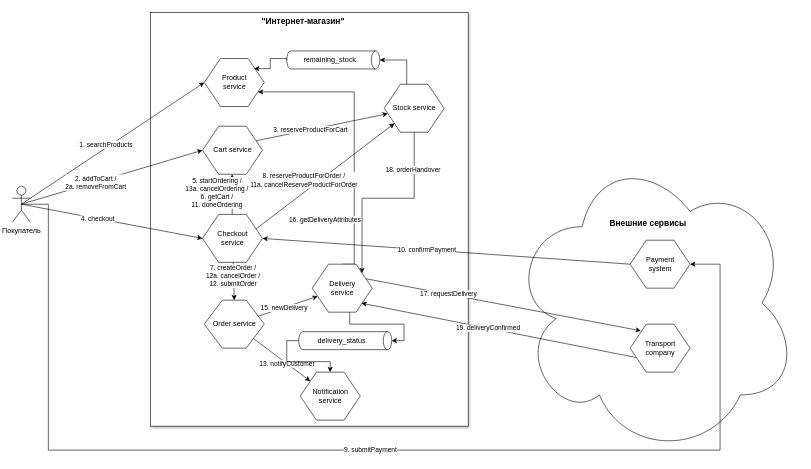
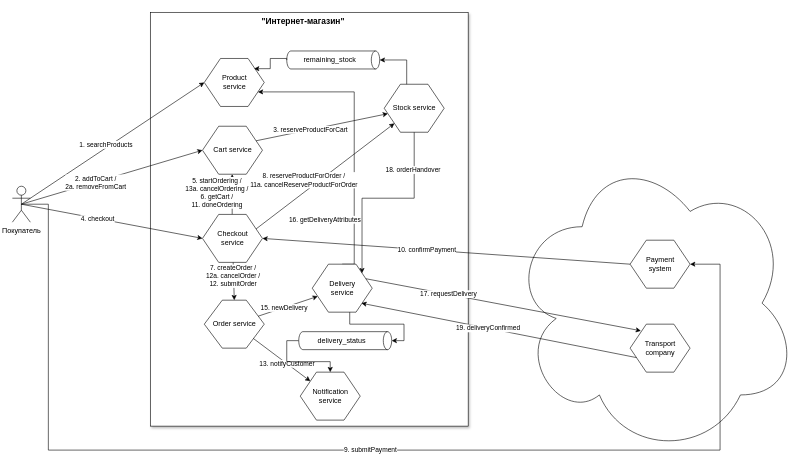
- <mxCell id="5" value="&lt;b&gt;&lt;font style=&quot;font-size: 14px;&quot;&gt;Внешние сервисы&lt;/font&gt;&lt;/b&gt;" style="text;html=1;align=center;verticalAlign=middle;whiteSpace=wrap;rounded=0;" vertex="1" parent="1"><mxGeometry x="965" y="357" width="230" height="30" as="geometry" /></mxCell>
